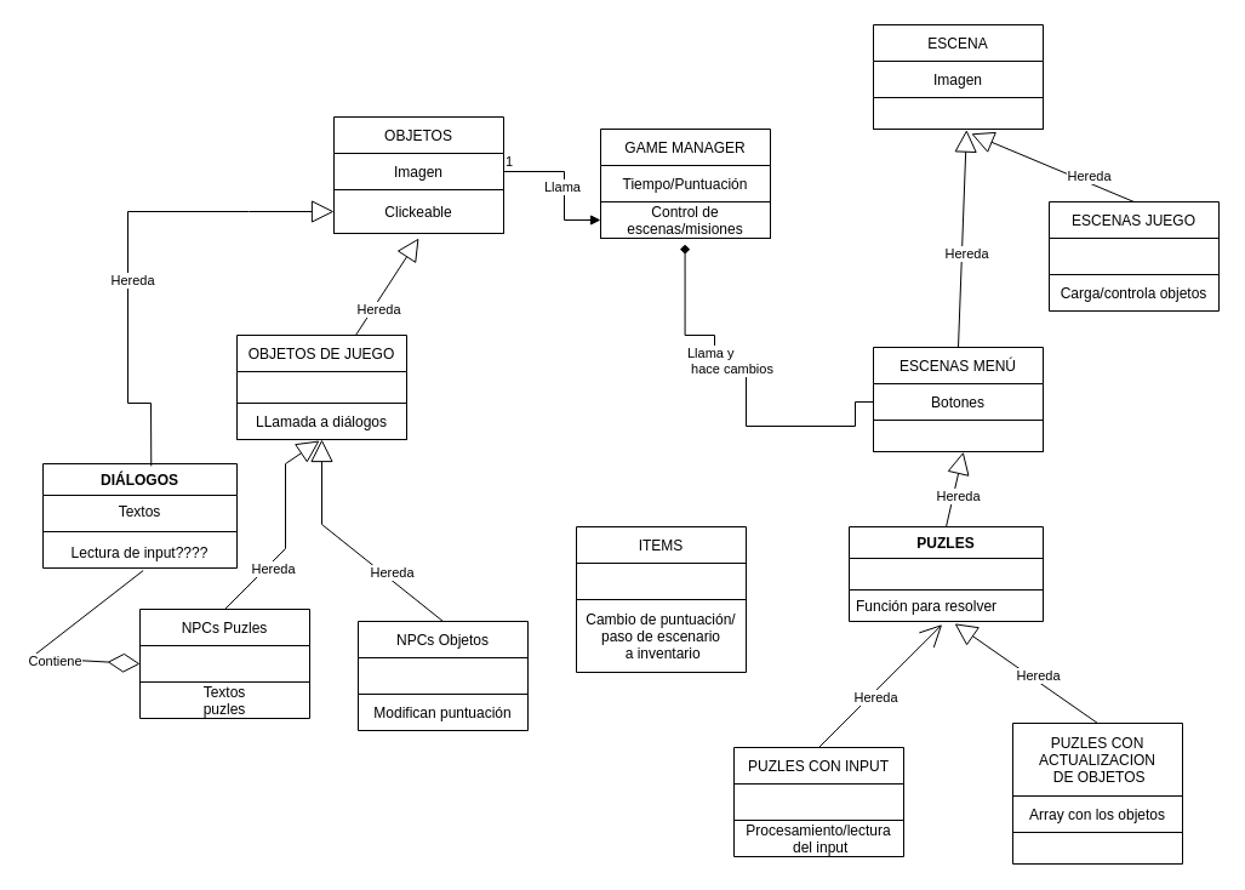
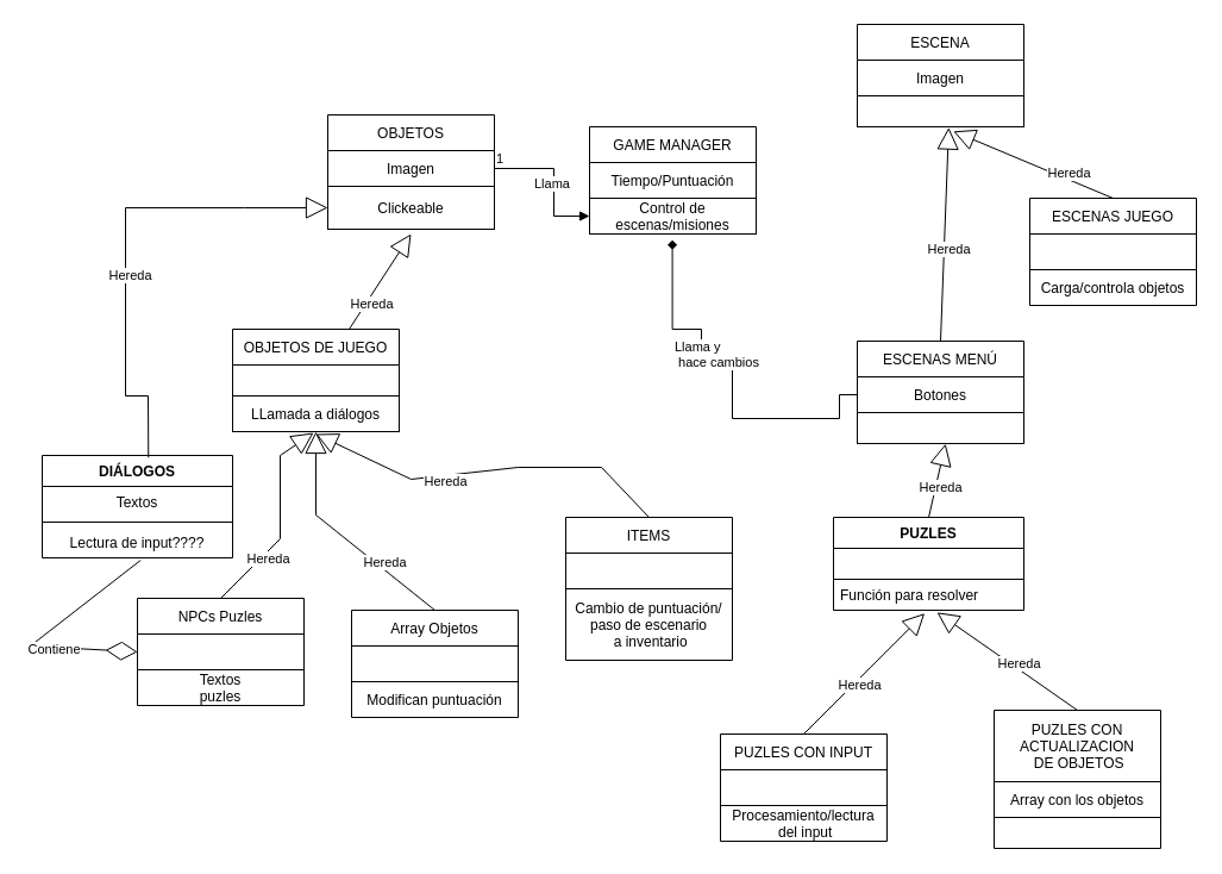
+ <mxCell id="35" value="Hereda" style="endArrow=block;endSize=16;endFill=0;html=1;rounded=0;exitX=0.5;exitY=0;exitDx=0;exitDy=0;entryX=0.5;entryY=1.067;entryDx=0;entryDy=0;entryPerimeter=0;" parent="1" source="8" target="31" edge="1"><mxGeometry x="0.238" y="5" width="160" relative="1" as="geometry"><mxPoint x="260" y="496" as="sourcePoint" /><mxPoint x="340" y="336" as="targetPoint" /><mxPoint as="offset" /><Array as="points"><mxPoint x="500" y="392" /><mxPoint x="430" y="392" /><mxPoint x="340" y="402" /></Array></mxGeometry></mxCell>
- <mxCell id="49" value="Hereda" style="endArrow=open;endSize=16;endFill=0;html=1;rounded=0;exitX=0.5;exitY=0;exitDx=0;exitDy=0;entryX=0.479;entryY=1.1;entryDx=0;entryDy=0;entryPerimeter=0;" parent="1" source="23" target="45" edge="1"><mxGeometry x="-0.139" y="-4" width="160" relative="1" as="geometry"><mxPoint x="785" y="444" as="sourcePoint" /><mxPoint x="780" y="546" as="targetPoint" /><mxPoint as="offset" /></mxGeometry></mxCell>
+ <mxCell id="49" value="Hereda" style="endArrow=block;endSize=16;endFill=0;html=1;rounded=0;exitX=0.5;exitY=0;exitDx=0;exitDy=0;entryX=0.479;entryY=1.1;entryDx=0;entryDy=0;entryPerimeter=0;" parent="1" source="23" target="45" edge="1"><mxGeometry x="-0.139" y="-4" width="160" relative="1" as="geometry"><mxPoint x="785" y="444" as="sourcePoint" /><mxPoint x="780" y="546" as="targetPoint" /><mxPoint as="offset" /></mxGeometry></mxCell>
- <mxCell id="53" value="NPCs Objetos" style="swimlane;fontStyle=0;childLayout=stackLayout;horizontal=1;startSize=30;horizontalStack=0;resizeParent=1;resizeParentMax=0;resizeLast=0;collapsible=1;marginBottom=0;" vertex="1" parent="1"><mxGeometry x="290" y="512" width="140" height="90" as="geometry"><mxRectangle y="1120" width="60" height="30" as="alternateBounds" /></mxGeometry></mxCell>
+ <mxCell id="53" value="Array Objetos" style="swimlane;fontStyle=0;childLayout=stackLayout;horizontal=1;startSize=30;horizontalStack=0;resizeParent=1;resizeParentMax=0;resizeLast=0;collapsible=1;marginBottom=0;" vertex="1" parent="1"><mxGeometry x="290" y="512" width="140" height="90" as="geometry"><mxRectangle y="1120" width="60" height="30" as="alternateBounds" /></mxGeometry></mxCell>
